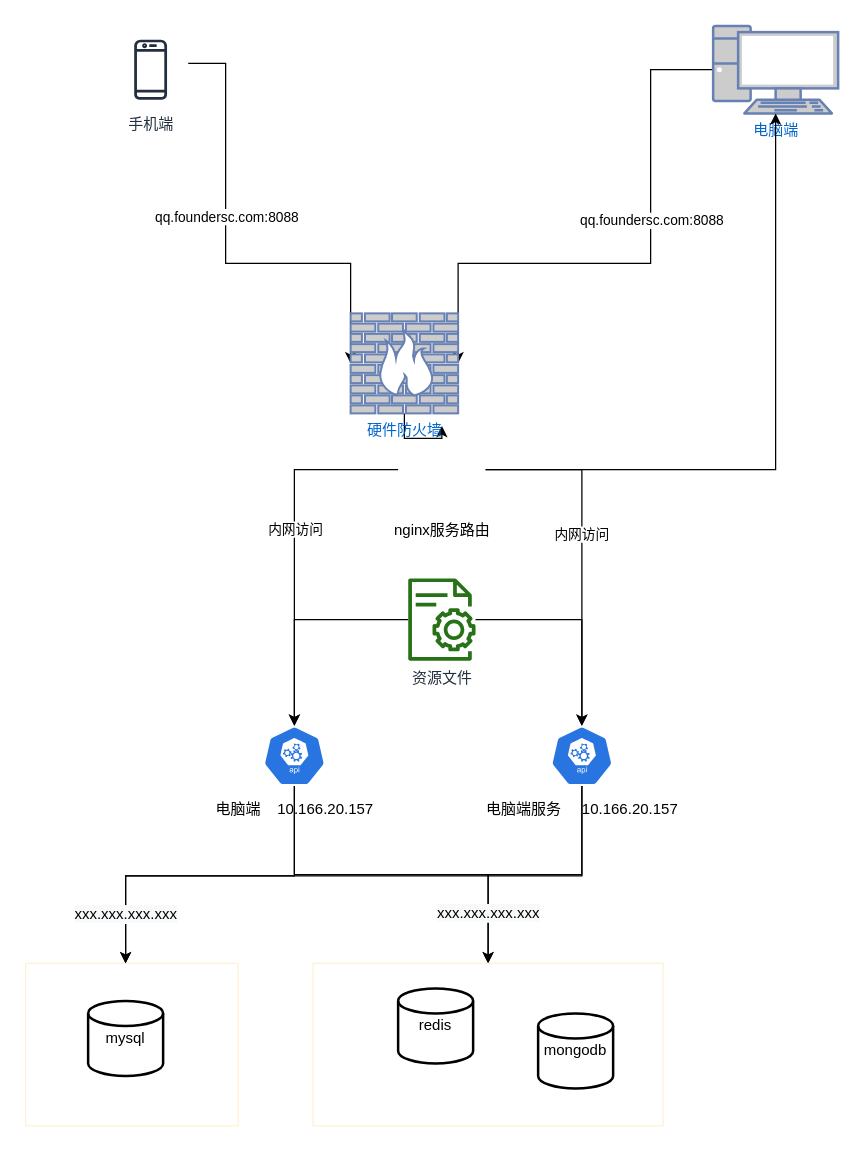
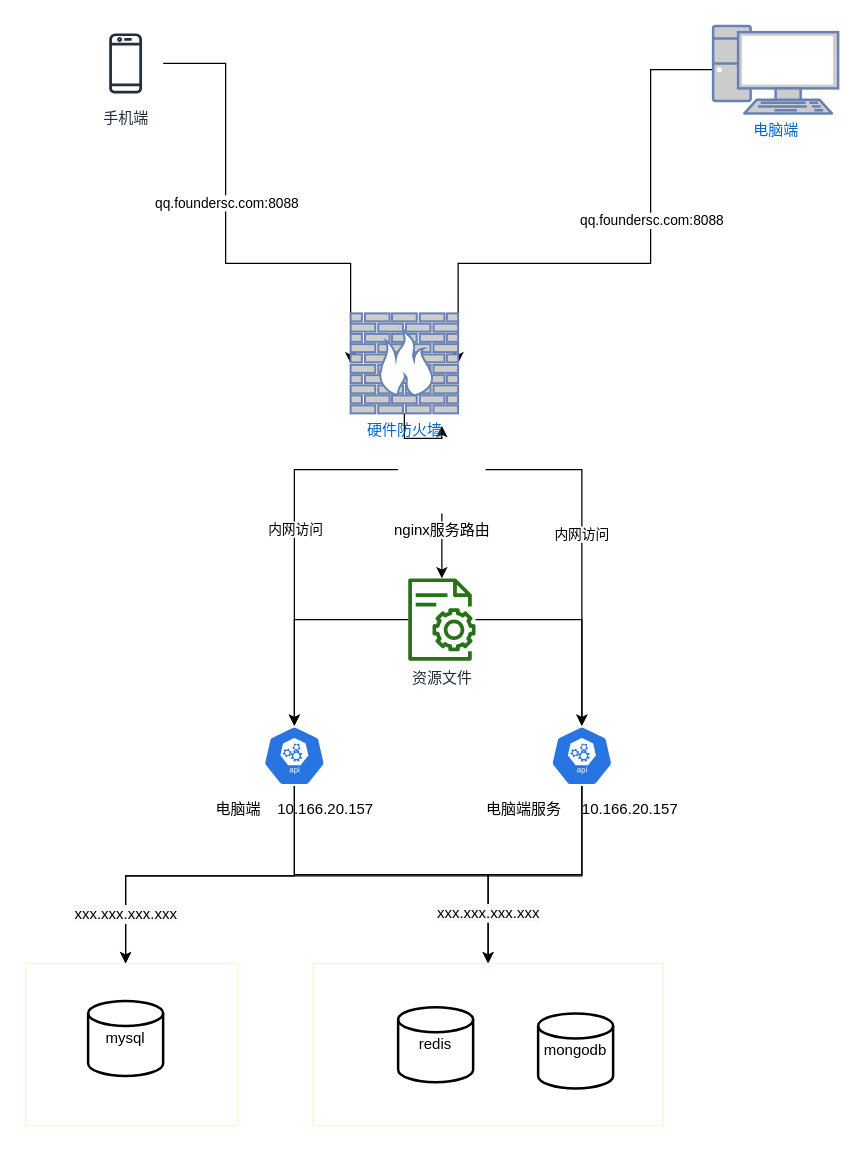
- <mxCell id="5" value="手机端" style="outlineConnect=0;fontColor=#232F3E;gradientColor=none;strokeColor=#232F3E;fillColor=#ffffff;dashed=0;verticalLabelPosition=bottom;verticalAlign=top;align=center;html=1;fontSize=12;fontStyle=0;aspect=fixed;shape=mxgraph.aws4.resourceIcon;resIcon=mxgraph.aws4.mobile_client;" parent="1" vertex="1"><mxGeometry x="90" y="25" width="60" height="60" as="geometry" /></mxCell>
+ <mxCell id="5" value="手机端" style="outlineConnect=0;fontColor=#232F3E;gradientColor=none;strokeColor=#232F3E;fillColor=#ffffff;dashed=0;verticalLabelPosition=bottom;verticalAlign=top;align=center;html=1;fontSize=12;fontStyle=0;aspect=fixed;shape=mxgraph.aws4.resourceIcon;resIcon=mxgraph.aws4.mobile_client;" parent="1" vertex="1"><mxGeometry x="70" y="20" width="60" height="60" as="geometry" /></mxCell>
- <mxCell id="13" style="edgeStyle=orthogonalEdgeStyle;rounded=0;orthogonalLoop=1;jettySize=auto;html=1;" parent="1" source="14" target="8" edge="1"><mxGeometry relative="1" as="geometry" /></mxCell>
+ <mxCell id="13" style="edgeStyle=orthogonalEdgeStyle;rounded=0;orthogonalLoop=1;jettySize=auto;html=1;" parent="1" source="14" target="27" edge="1"><mxGeometry relative="1" as="geometry" /></mxCell>
- <mxCell id="30" value="redis" style="strokeWidth=2;html=1;shape=mxgraph.flowchart.database;whiteSpace=wrap;" parent="1" vertex="1"><mxGeometry x="318" y="790" width="60" height="60" as="geometry" /></mxCell>
+ <mxCell id="30" value="redis" style="strokeWidth=2;html=1;shape=mxgraph.flowchart.database;whiteSpace=wrap;" parent="1" vertex="1"><mxGeometry x="318" y="805" width="60" height="60" as="geometry" /></mxCell>
